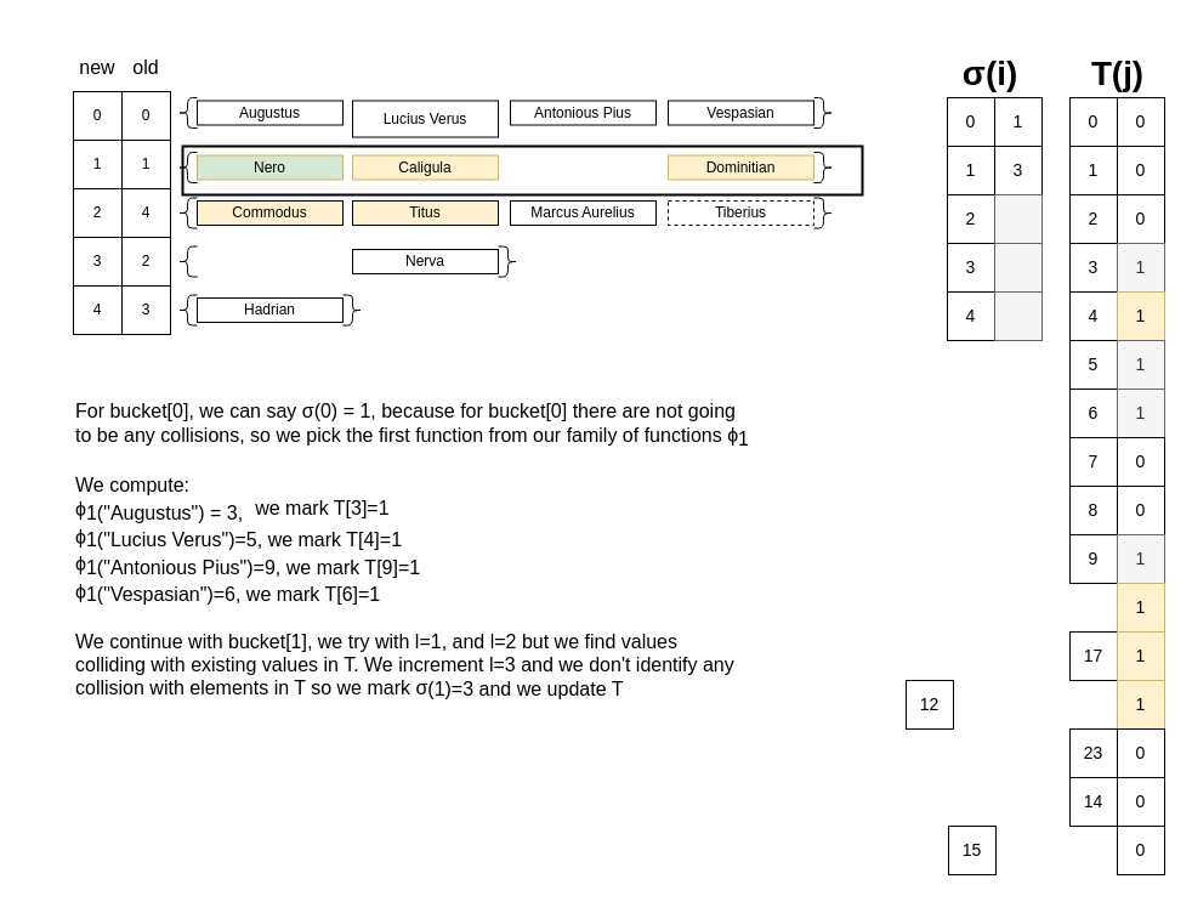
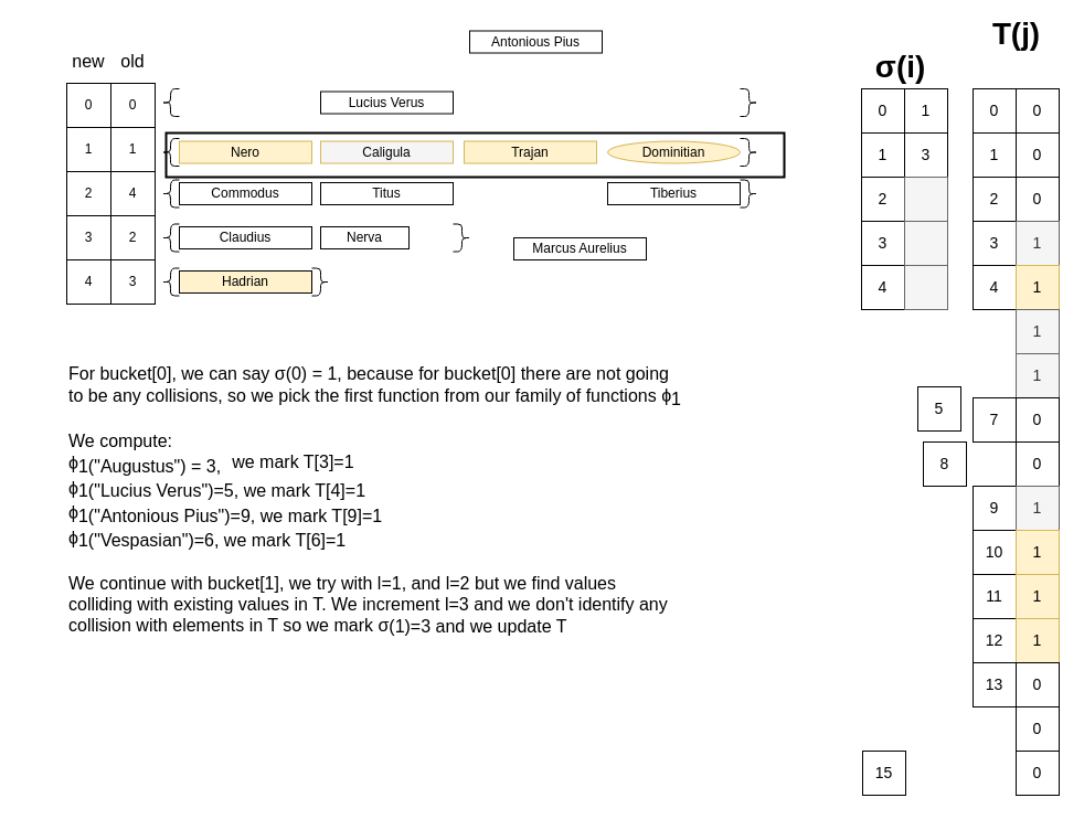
- <mxCell id="84" value="&lt;span style=&quot;font-size: 27.84px&quot;&gt;T(j)&lt;/span&gt;" style="text;strokeColor=none;fillColor=none;html=1;fontSize=24;fontStyle=1;verticalAlign=middle;align=center;" vertex="1" parent="1"><mxGeometry x="880" y="40" width="80" height="40" as="geometry" /></mxCell>
+ <mxCell id="84" value="&lt;span style=&quot;font-size: 27.84px&quot;&gt;T(j)&lt;/span&gt;" style="text;strokeColor=none;fillColor=none;html=1;fontSize=24;fontStyle=1;verticalAlign=middle;align=center;" vertex="1" parent="1"><mxGeometry x="880" y="10" width="80" height="40" as="geometry" /></mxCell>
- <mxCell id="14" value="Augustus" style="rounded=0;whiteSpace=wrap;html=1;" vertex="1" parent="1"><mxGeometry x="162" y="82.5" width="120" height="20" as="geometry" /></mxCell>
- <mxCell id="16" value="Antonious Pius" style="rounded=0;whiteSpace=wrap;html=1;" vertex="1" parent="1"><mxGeometry x="420" y="82.5" width="120" height="20" as="geometry" /></mxCell>
+ <mxCell id="16" value="Antonious Pius" style="rounded=0;whiteSpace=wrap;html=1;" vertex="1" parent="1"><mxGeometry x="425" y="27.5" width="120" height="20" as="geometry" /></mxCell>
- <mxCell id="17" value="Vespasian" style="rounded=0;whiteSpace=wrap;html=1;" vertex="1" parent="1"><mxGeometry x="550" y="82.5" width="120" height="20" as="geometry" /></mxCell>
- <mxCell id="15" value="Lucius Verus" style="rounded=0;whiteSpace=wrap;html=1;" vertex="1" parent="1"><mxGeometry x="290" y="82.5" width="120" height="30" as="geometry" /></mxCell>
+ <mxCell id="15" value="Lucius Verus" style="rounded=0;whiteSpace=wrap;html=1;" vertex="1" parent="1"><mxGeometry x="290" y="82.5" width="120" height="20" as="geometry" /></mxCell>
- <mxCell id="18" value="Nero" style="rounded=0;whiteSpace=wrap;html=1;fillColor=#d5e8d4;strokeColor=#d6b656;" vertex="1" parent="1"><mxGeometry x="162" y="127.5" width="120" height="20" as="geometry" /></mxCell>
+ <mxCell id="18" value="Nero" style="rounded=0;whiteSpace=wrap;html=1;fillColor=#fff2cc;strokeColor=#d6b656;" vertex="1" parent="1"><mxGeometry x="162" y="127.5" width="120" height="20" as="geometry" /></mxCell>
- <mxCell id="19" value="Caligula" style="rounded=0;whiteSpace=wrap;html=1;fillColor=#fff2cc;strokeColor=#d6b656;" vertex="1" parent="1"><mxGeometry x="290" y="127.5" width="120" height="20" as="geometry" /></mxCell>
+ <mxCell id="19" value="Caligula" style="rounded=0;whiteSpace=wrap;html=1;fillColor=#f5f5f5;strokeColor=#d6b656;" vertex="1" parent="1"><mxGeometry x="290" y="127.5" width="120" height="20" as="geometry" /></mxCell>
+ <mxCell id="20" value="Trajan" style="rounded=0;whiteSpace=wrap;html=1;fillColor=#fff2cc;strokeColor=#d6b656;" vertex="1" parent="1"><mxGeometry x="420" y="127.5" width="120" height="20" as="geometry" /></mxCell>
- <mxCell id="21" value="Dominitian" style="rounded=0;whiteSpace=wrap;html=1;fillColor=#fff2cc;strokeColor=#d6b656;" vertex="1" parent="1"><mxGeometry x="550" y="127.5" width="120" height="20" as="geometry" /></mxCell>
+ <mxCell id="21" value="Dominitian" style="ellipse;whiteSpace=wrap;html=1;fillColor=#fff2cc;strokeColor=#d6b656;" vertex="1" parent="1"><mxGeometry x="550" y="127.5" width="120" height="20" as="geometry" /></mxCell>
- <mxCell id="25" value="Commodus" style="rounded=0;whiteSpace=wrap;html=1;fillColor=#fff2cc;" vertex="1" parent="1"><mxGeometry x="162" y="165" width="120" height="20" as="geometry" /></mxCell>
+ <mxCell id="25" value="Commodus" style="rounded=0;whiteSpace=wrap;html=1;" vertex="1" parent="1"><mxGeometry x="162" y="165" width="120" height="20" as="geometry" /></mxCell>
- <mxCell id="26" value="Titus" style="rounded=0;whiteSpace=wrap;html=1;fillColor=#fff2cc;" vertex="1" parent="1"><mxGeometry x="290" y="165" width="120" height="20" as="geometry" /></mxCell>
+ <mxCell id="26" value="Titus" style="rounded=0;whiteSpace=wrap;html=1;" vertex="1" parent="1"><mxGeometry x="290" y="165" width="120" height="20" as="geometry" /></mxCell>
- <mxCell id="27" value="Marcus Aurelius" style="rounded=0;whiteSpace=wrap;html=1;" vertex="1" parent="1"><mxGeometry x="420" y="165" width="120" height="20" as="geometry" /></mxCell>
+ <mxCell id="27" value="Marcus Aurelius" style="rounded=0;whiteSpace=wrap;html=1;" vertex="1" parent="1"><mxGeometry x="465" y="215" width="120" height="20" as="geometry" /></mxCell>
- <mxCell id="28" value="Tiberius" style="rounded=0;whiteSpace=wrap;html=1;dashed=1;" vertex="1" parent="1"><mxGeometry x="550" y="165" width="120" height="20" as="geometry" /></mxCell>
+ <mxCell id="28" value="Tiberius" style="rounded=0;whiteSpace=wrap;html=1;" vertex="1" parent="1"><mxGeometry x="550" y="165" width="120" height="20" as="geometry" /></mxCell>
+ <mxCell id="22" value="Claudius" style="rounded=0;whiteSpace=wrap;html=1;" vertex="1" parent="1"><mxGeometry x="162" y="205" width="120" height="20" as="geometry" /></mxCell>
- <mxCell id="23" value="Nerva" style="rounded=0;whiteSpace=wrap;html=1;" vertex="1" parent="1"><mxGeometry x="290" y="205" width="120" height="20" as="geometry" /></mxCell>
+ <mxCell id="23" value="Nerva" style="rounded=0;whiteSpace=wrap;html=1;" vertex="1" parent="1"><mxGeometry x="290" y="205" width="80" height="20" as="geometry" /></mxCell>
- <mxCell id="24" value="Hadrian" style="rounded=0;whiteSpace=wrap;html=1;" vertex="1" parent="1"><mxGeometry x="162" y="245" width="120" height="20" as="geometry" /></mxCell>
+ <mxCell id="24" value="Hadrian" style="rounded=0;whiteSpace=wrap;html=1;fillColor=#fff2cc;" vertex="1" parent="1"><mxGeometry x="162" y="245" width="120" height="20" as="geometry" /></mxCell>
- <mxCell id="46" value="5" style="rounded=0;whiteSpace=wrap;html=1;fontSize=14;fillColor=none;" vertex="1" parent="1"><mxGeometry x="881" y="280" width="39" height="40" as="geometry" /></mxCell>
+ <mxCell id="46" value="5" style="rounded=0;whiteSpace=wrap;html=1;fontSize=14;fillColor=none;" vertex="1" parent="1"><mxGeometry x="831" y="350" width="39" height="40" as="geometry" /></mxCell>
- <mxCell id="47" value="6" style="rounded=0;whiteSpace=wrap;html=1;fontSize=14;fillColor=none;" vertex="1" parent="1"><mxGeometry x="881" y="320" width="39" height="40" as="geometry" /></mxCell>
- <mxCell id="49" value="8" style="rounded=0;whiteSpace=wrap;html=1;fontSize=14;fillColor=none;" vertex="1" parent="1"><mxGeometry x="881" y="400" width="39" height="40" as="geometry" /></mxCell>
+ <mxCell id="49" value="8" style="rounded=0;whiteSpace=wrap;html=1;fontSize=14;fillColor=none;" vertex="1" parent="1"><mxGeometry x="836" y="400" width="39" height="40" as="geometry" /></mxCell>
+ <mxCell id="51" value="10" style="rounded=0;whiteSpace=wrap;html=1;fontSize=14;fillColor=none;" vertex="1" parent="1"><mxGeometry x="881" y="480" width="39" height="40" as="geometry" /></mxCell>
- <mxCell id="52" value="17" style="rounded=0;whiteSpace=wrap;html=1;fontSize=14;fillColor=none;" vertex="1" parent="1"><mxGeometry x="881" y="520" width="39" height="40" as="geometry" /></mxCell>
+ <mxCell id="52" value="11" style="rounded=0;whiteSpace=wrap;html=1;fontSize=14;fillColor=none;" vertex="1" parent="1"><mxGeometry x="881" y="520" width="39" height="40" as="geometry" /></mxCell>
- <mxCell id="53" value="12" style="rounded=0;whiteSpace=wrap;html=1;fontSize=14;fillColor=none;" vertex="1" parent="1"><mxGeometry x="746" y="560" width="39" height="40" as="geometry" /></mxCell>
+ <mxCell id="53" value="12" style="rounded=0;whiteSpace=wrap;html=1;fontSize=14;fillColor=none;" vertex="1" parent="1"><mxGeometry x="881" y="560" width="39" height="40" as="geometry" /></mxCell>
- <mxCell id="54" value="23" style="rounded=0;whiteSpace=wrap;html=1;fontSize=14;fillColor=none;" vertex="1" parent="1"><mxGeometry x="881" y="600" width="39" height="40" as="geometry" /></mxCell>
+ <mxCell id="54" value="13" style="rounded=0;whiteSpace=wrap;html=1;fontSize=14;fillColor=none;" vertex="1" parent="1"><mxGeometry x="881" y="600" width="39" height="40" as="geometry" /></mxCell>
- <mxCell id="55" value="14" style="rounded=0;whiteSpace=wrap;html=1;fontSize=14;fillColor=none;" vertex="1" parent="1"><mxGeometry x="881" y="640" width="39" height="40" as="geometry" /></mxCell>
